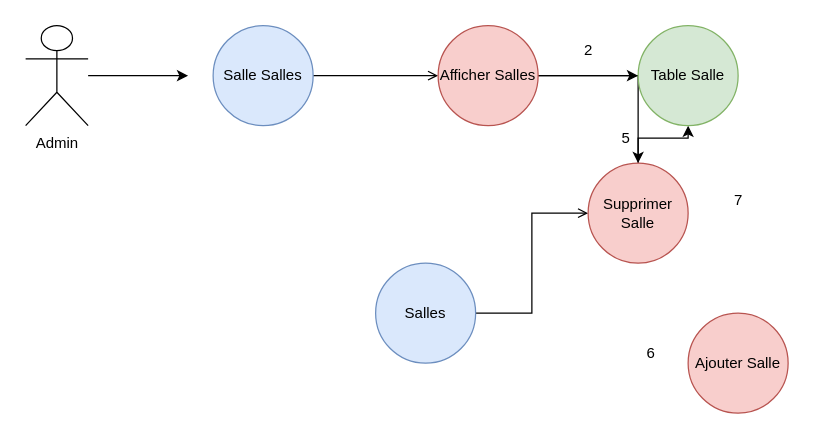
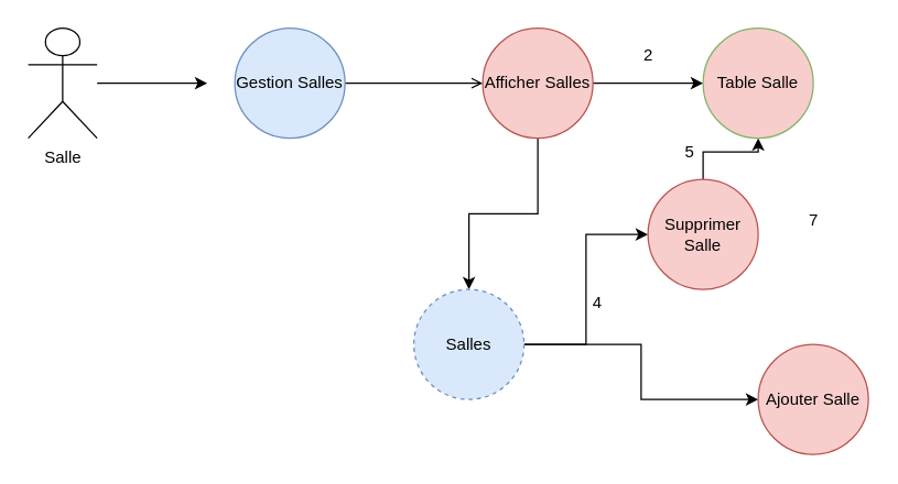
- <mxCell id="5" value="Salle Salles" style="ellipse;whiteSpace=wrap;html=1;fillColor=#dae8fc;strokeColor=#6c8ebf;" vertex="1" parent="1"><mxGeometry x="170" y="20" width="80" height="80" as="geometry" /></mxCell>
+ <mxCell id="5" value="Gestion Salles" style="ellipse;whiteSpace=wrap;html=1;fillColor=#dae8fc;strokeColor=#6c8ebf;" vertex="1" parent="1"><mxGeometry x="170" y="20" width="80" height="80" as="geometry" /></mxCell>
- <mxCell id="15" value="Table Salle" style="ellipse;whiteSpace=wrap;html=1;fillColor=#d5e8d4;strokeColor=#82b366;" vertex="1" parent="1"><mxGeometry x="510" y="20" width="80" height="80" as="geometry" /></mxCell>
+ <mxCell id="15" value="Table Salle" style="ellipse;whiteSpace=wrap;html=1;fillColor=#f8cecc;strokeColor=#82b366;" vertex="1" parent="1"><mxGeometry x="510" y="20" width="80" height="80" as="geometry" /></mxCell>
- <mxCell id="7" value="" style="edgeStyle=orthogonalEdgeStyle;rounded=0;orthogonalLoop=1;jettySize=auto;html=1;" edge="1" parent="1" source="8" target="14"><mxGeometry relative="1" as="geometry" /></mxCell>
+ <mxCell id="7" value="" style="edgeStyle=orthogonalEdgeStyle;rounded=0;orthogonalLoop=1;jettySize=auto;html=1;" edge="1" parent="1" source="8" target="11"><mxGeometry relative="1" as="geometry" /></mxCell>
- <mxCell id="3" value="Admin" style="shape=umlActor;verticalLabelPosition=bottom;labelBackgroundColor=#ffffff;verticalAlign=top;html=1;outlineConnect=0;" vertex="1" parent="1"><mxGeometry x="20" y="20" width="50" height="80" as="geometry" /></mxCell>
+ <mxCell id="3" value="Salle" style="shape=umlActor;verticalLabelPosition=bottom;labelBackgroundColor=#ffffff;verticalAlign=top;html=1;outlineConnect=0;" vertex="1" parent="1"><mxGeometry x="20" y="20" width="50" height="80" as="geometry" /></mxCell>
- <mxCell id="9" value="" style="edgeStyle=orthogonalEdgeStyle;rounded=0;orthogonalLoop=1;jettySize=auto;html=1;endArrow=open;" edge="1" parent="1" source="11" target="14"><mxGeometry relative="1" as="geometry" /></mxCell>
+ <mxCell id="9" value="" style="edgeStyle=orthogonalEdgeStyle;rounded=0;orthogonalLoop=1;jettySize=auto;html=1;" edge="1" parent="1" source="11" target="14"><mxGeometry relative="1" as="geometry" /></mxCell>
+ <mxCell id="17" value="4" style="text;html=1;align=center;verticalAlign=middle;resizable=0;points=[];autosize=1;" vertex="1" parent="1"><mxGeometry x="423" y="210" width="20" height="20" as="geometry" /></mxCell>
- <mxCell id="11" value="Salles" style="ellipse;whiteSpace=wrap;html=1;fillColor=#dae8fc;strokeColor=#6c8ebf;" vertex="1" parent="1"><mxGeometry x="300" y="210" width="80" height="80" as="geometry" /></mxCell>
+ <mxCell id="11" value="Salles" style="ellipse;whiteSpace=wrap;html=1;fillColor=#dae8fc;strokeColor=#6c8ebf;dashed=1;" vertex="1" parent="1"><mxGeometry x="300" y="210" width="80" height="80" as="geometry" /></mxCell>
- <mxCell id="19" value="6" style="text;html=1;align=center;verticalAlign=middle;resizable=0;points=[];autosize=1;" vertex="1" parent="1"><mxGeometry x="510" y="272" width="20" height="20" as="geometry" /></mxCell>
+ <mxCell id="10" value="" style="edgeStyle=orthogonalEdgeStyle;rounded=0;orthogonalLoop=1;jettySize=auto;html=1;" edge="1" parent="1" source="11" target="12"><mxGeometry relative="1" as="geometry" /></mxCell>
